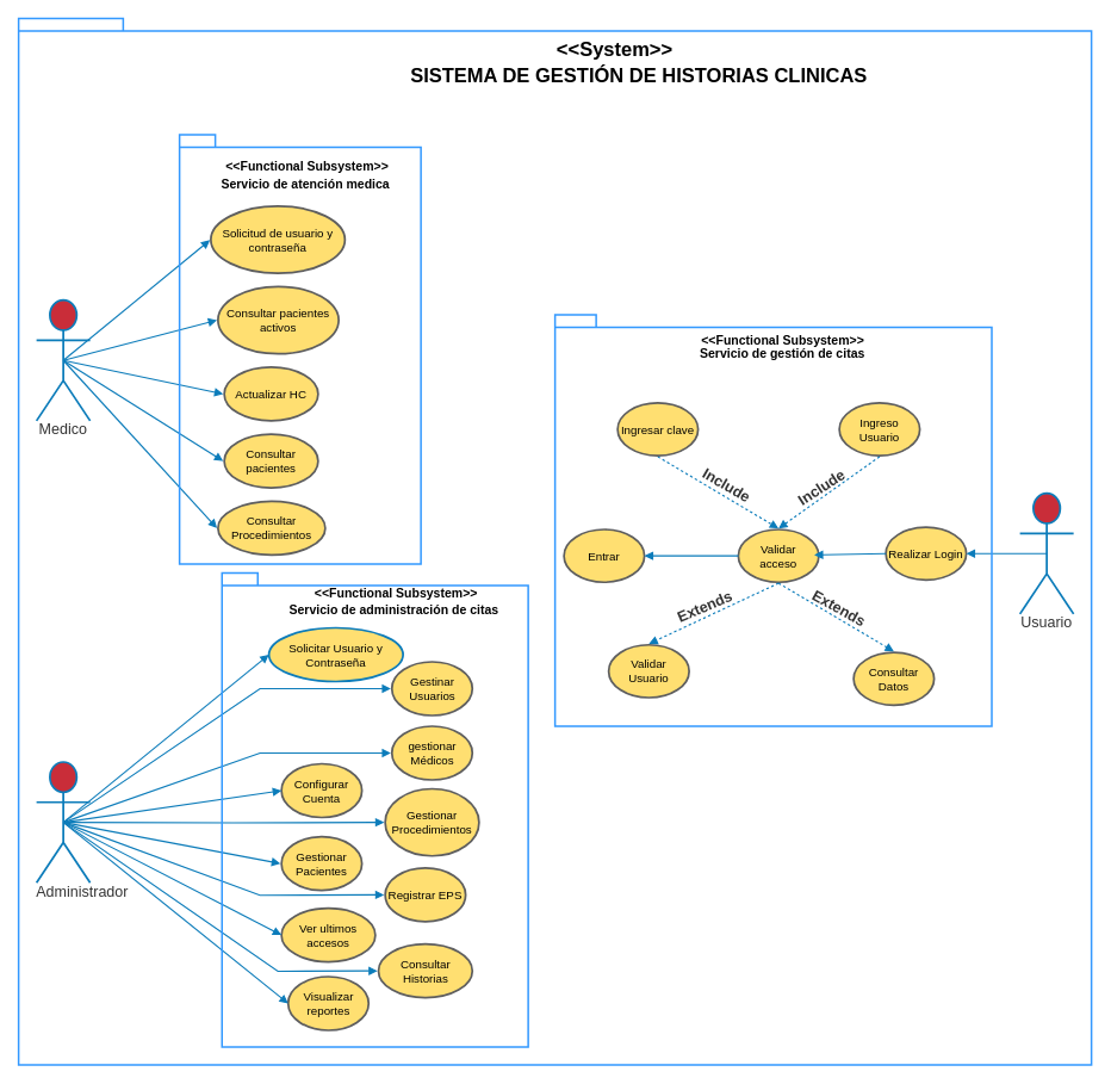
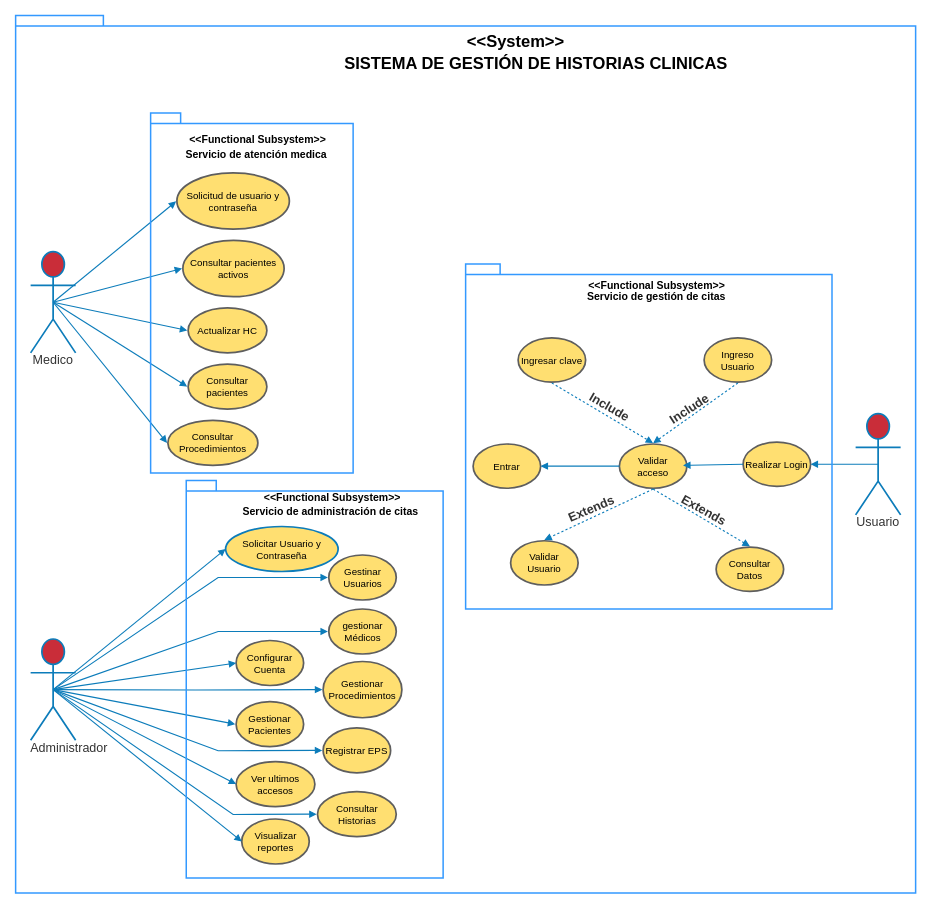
- <mxCell id="28" value="Consultar Procedimientos" style="html=1;overflow=block;blockSpacing=1;whiteSpace=wrap;ellipse;whiteSpace=wrap;fontSize=13;spacing=3.8;strokeColor=#5e5e5e;strokeOpacity=100;fillOpacity=100;rounded=1;absoluteArcSize=1;arcSize=9;fillColor=#ffdf71;strokeWidth=2.3;" parent="1" vertex="1"><mxGeometry x="243" y="560" width="120" height="60" as="geometry" /></mxCell>
+ <mxCell id="28" value="Consultar Procedimientos" style="html=1;overflow=block;blockSpacing=1;whiteSpace=wrap;ellipse;whiteSpace=wrap;fontSize=13;spacing=3.8;strokeColor=#5e5e5e;strokeOpacity=100;fillOpacity=100;rounded=1;absoluteArcSize=1;arcSize=9;fillColor=#ffdf71;strokeWidth=2.3;" parent="1" vertex="1"><mxGeometry x="223" y="560" width="120" height="60" as="geometry" /></mxCell>
